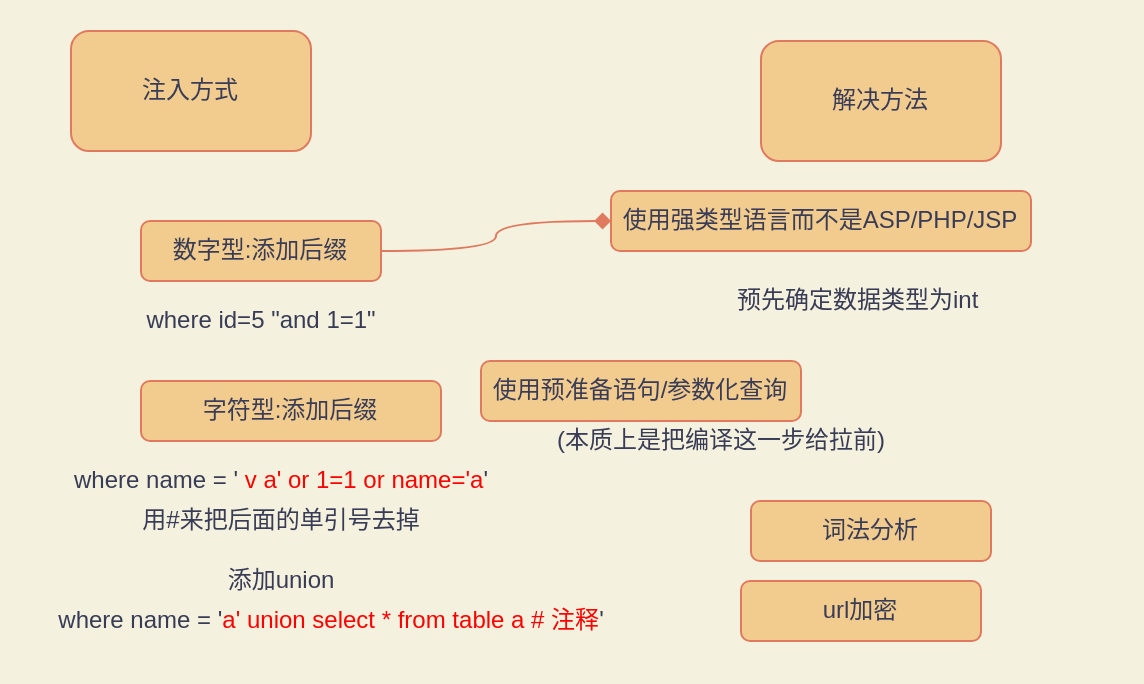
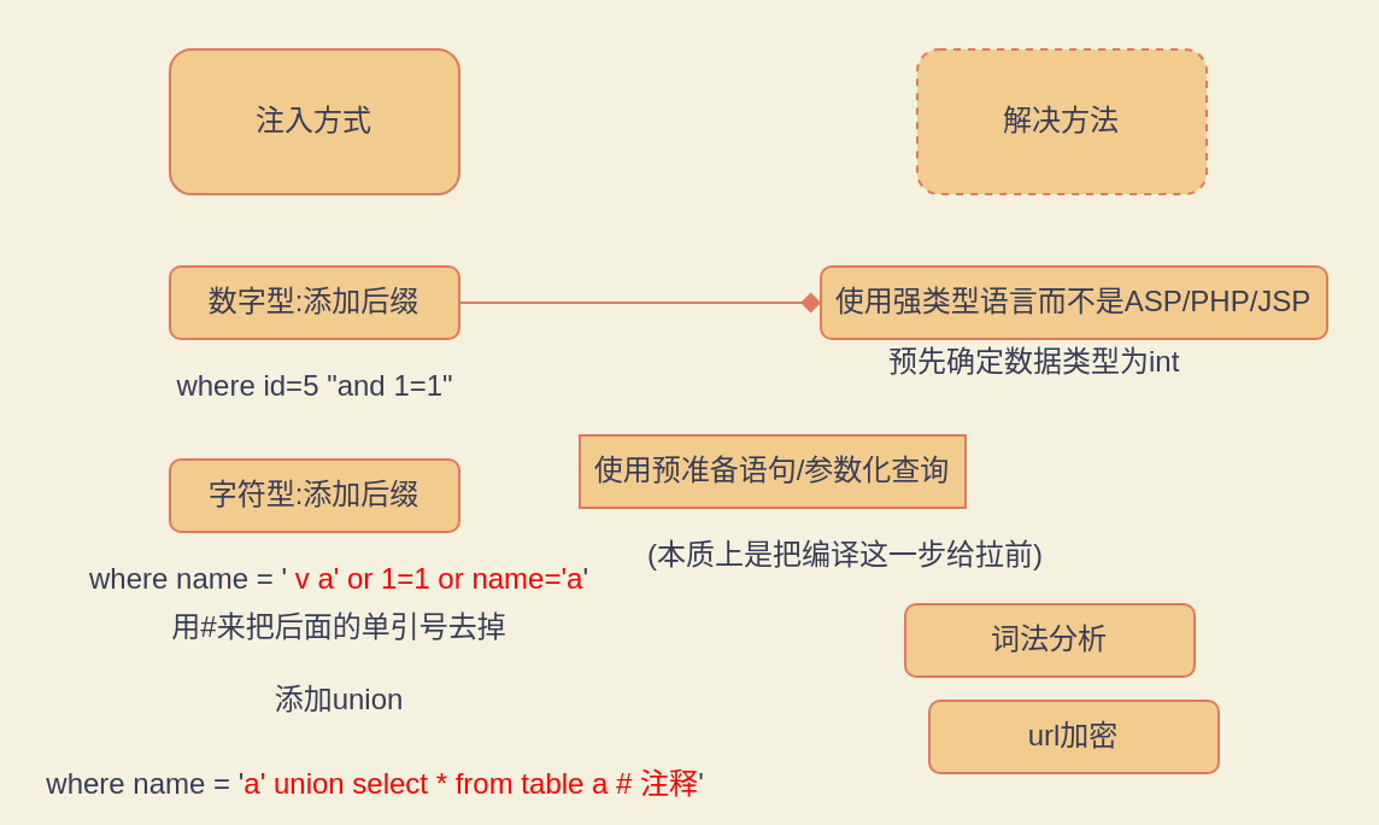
- <mxCell id="2" value="注入方式" style="rounded=1;whiteSpace=wrap;html=1;sketch=0;strokeColor=#E07A5F;fillColor=#F2CC8F;fontColor=#393C56;" vertex="1" parent="1"><mxGeometry x="35" y="15" width="120" height="60" as="geometry" /></mxCell>
+ <mxCell id="2" value="注入方式" style="rounded=1;whiteSpace=wrap;html=1;sketch=0;strokeColor=#E07A5F;fillColor=#F2CC8F;fontColor=#393C56;" vertex="1" parent="1"><mxGeometry x="70" y="20" width="120" height="60" as="geometry" /></mxCell>
- <mxCell id="3" value="解决方法" style="rounded=1;whiteSpace=wrap;html=1;sketch=0;strokeColor=#E07A5F;fillColor=#F2CC8F;fontColor=#393C56;" vertex="1" parent="1"><mxGeometry x="380" y="20" width="120" height="60" as="geometry" /></mxCell>
+ <mxCell id="3" value="解决方法" style="rounded=1;whiteSpace=wrap;html=1;sketch=0;strokeColor=#E07A5F;fillColor=#F2CC8F;fontColor=#393C56;dashed=1;" vertex="1" parent="1"><mxGeometry x="380" y="20" width="120" height="60" as="geometry" /></mxCell>
- <mxCell id="7" value="使用强类型语言而不是ASP/PHP/JSP" style="rounded=1;whiteSpace=wrap;html=1;sketch=0;strokeColor=#E07A5F;fillColor=#F2CC8F;fontColor=#393C56;" vertex="1" parent="1"><mxGeometry x="305" y="95" width="210" height="30" as="geometry" /></mxCell>
+ <mxCell id="7" value="使用强类型语言而不是ASP/PHP/JSP" style="rounded=1;whiteSpace=wrap;html=1;sketch=0;strokeColor=#E07A5F;fillColor=#F2CC8F;fontColor=#393C56;" vertex="1" parent="1"><mxGeometry x="340" y="110" width="210" height="30" as="geometry" /></mxCell>
- <mxCell id="11" value="使用预准备语句/参数化查询" style="rounded=1;whiteSpace=wrap;html=1;sketch=0;strokeColor=#E07A5F;fillColor=#F2CC8F;fontColor=#393C56;" vertex="1" parent="1"><mxGeometry x="240" y="180" width="160" height="30" as="geometry" /></mxCell>
+ <mxCell id="11" value="使用预准备语句/参数化查询" style="whiteSpace=wrap;html=1;sketch=0;strokeColor=#E07A5F;fillColor=#F2CC8F;fontColor=#393C56;rounded=0;" vertex="1" parent="1"><mxGeometry x="240" y="180" width="160" height="30" as="geometry" /></mxCell>
- <mxCell id="9" value="字符型:添加后缀" style="rounded=1;whiteSpace=wrap;html=1;sketch=0;strokeColor=#E07A5F;fillColor=#F2CC8F;fontColor=#393C56;" vertex="1" parent="1"><mxGeometry x="70" y="190" width="150" height="30" as="geometry" /></mxCell>
+ <mxCell id="9" value="字符型:添加后缀" style="rounded=1;whiteSpace=wrap;html=1;sketch=0;strokeColor=#E07A5F;fillColor=#F2CC8F;fontColor=#393C56;" vertex="1" parent="1"><mxGeometry x="70" y="190" width="120" height="30" as="geometry" /></mxCell>
- <mxCell id="15" value="(本质上是把编译这一步给拉前)" style="text;html=1;align=center;verticalAlign=middle;resizable=0;points=[];autosize=1;fontColor=#393C56;" vertex="1" parent="1"><mxGeometry x="270" y="210" width="180" height="20" as="geometry" /></mxCell>
+ <mxCell id="15" value="(本质上是把编译这一步给拉前)" style="text;html=1;align=center;verticalAlign=middle;resizable=0;points=[];autosize=1;fontColor=#393C56;" vertex="1" parent="1"><mxGeometry x="260" y="220" width="180" height="20" as="geometry" /></mxCell>
- <mxCell id="17" value="url加密" style="rounded=1;whiteSpace=wrap;html=1;sketch=0;strokeColor=#E07A5F;fillColor=#F2CC8F;fontColor=#393C56;" vertex="1" parent="1"><mxGeometry x="370" y="290" width="120" height="30" as="geometry" /></mxCell>
+ <mxCell id="17" value="url加密" style="rounded=1;whiteSpace=wrap;html=1;sketch=0;strokeColor=#E07A5F;fillColor=#F2CC8F;fontColor=#393C56;" vertex="1" parent="1"><mxGeometry x="385" y="290" width="120" height="30" as="geometry" /></mxCell>
- <mxCell id="14" value="where name = '&lt;font color=&quot;#ff0000&quot;&gt;a' union select * from table a # 注释&lt;/font&gt;'" style="text;html=1;align=center;verticalAlign=middle;resizable=0;points=[];autosize=1;fontColor=#393C56;" vertex="1" parent="1"><mxGeometry x="20" y="300" width="290" height="20" as="geometry" /></mxCell>
+ <mxCell id="14" value="where name = '&lt;font color=&quot;#ff0000&quot;&gt;a' union select * from table a # 注释&lt;/font&gt;'" style="text;html=1;align=center;verticalAlign=middle;resizable=0;points=[];autosize=1;fontColor=#393C56;" vertex="1" parent="1"><mxGeometry x="10" y="315" width="290" height="20" as="geometry" /></mxCell>
